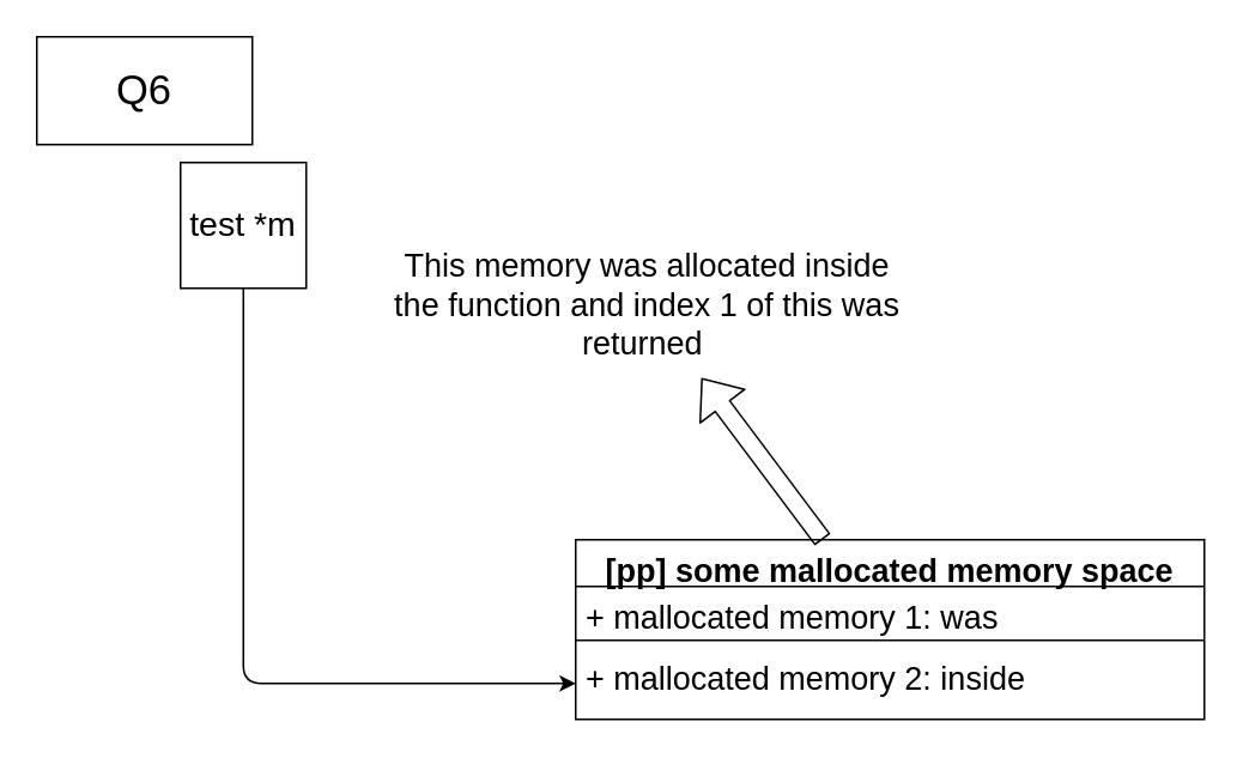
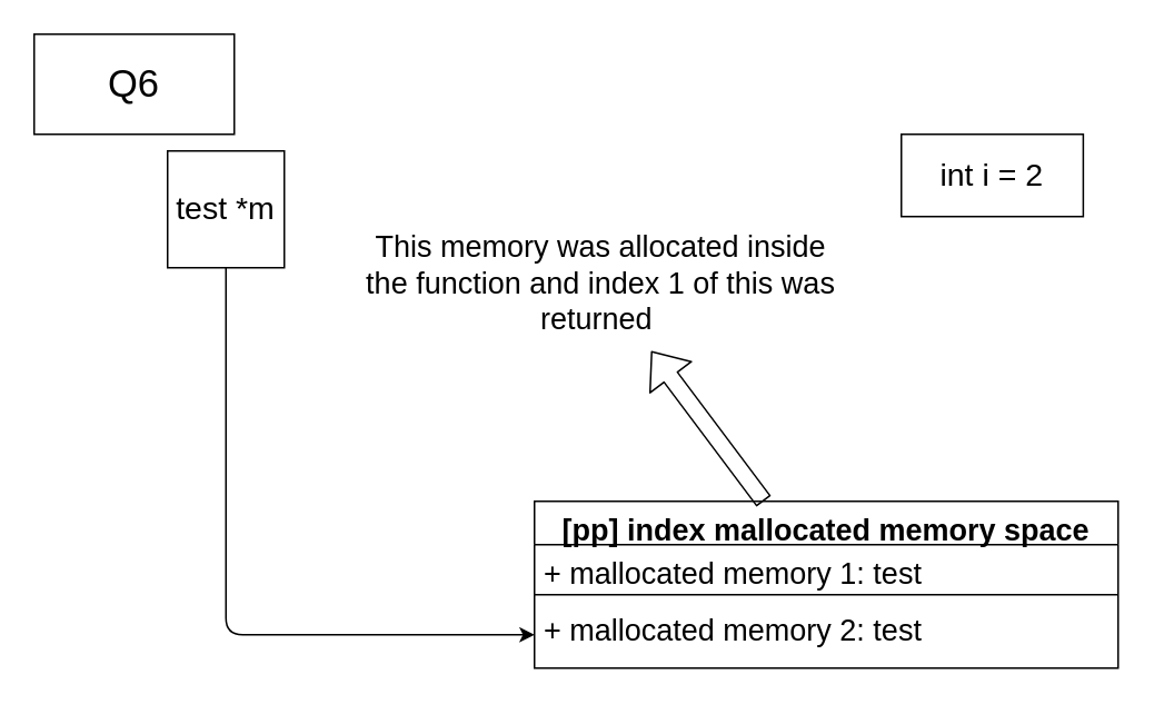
+ <mxCell id="3" value="int i = 2" style="rounded=0;whiteSpace=wrap;html=1;fontSize=19;" parent="1" vertex="1"><mxGeometry x="540" y="80" width="109.091" height="49.322" as="geometry" /></mxCell>
- <mxCell id="4" value="[pp] some mallocated memory space" style="swimlane;fontStyle=1;align=center;verticalAlign=top;childLayout=stackLayout;horizontal=1;startSize=26;horizontalStack=0;resizeParent=1;resizeParentMax=0;resizeLast=0;collapsible=1;marginBottom=0;fontSize=18;" parent="1" vertex="1"><mxGeometry x="320" y="300" width="350" height="100" as="geometry" /></mxCell>
+ <mxCell id="4" value="[pp] index mallocated memory space" style="swimlane;fontStyle=1;align=center;verticalAlign=top;childLayout=stackLayout;horizontal=1;startSize=26;horizontalStack=0;resizeParent=1;resizeParentMax=0;resizeLast=0;collapsible=1;marginBottom=0;fontSize=18;" parent="1" vertex="1"><mxGeometry x="320" y="300" width="350" height="100" as="geometry" /></mxCell>
- <mxCell id="5" value="+ mallocated memory 1: was" style="text;strokeColor=none;fillColor=none;align=left;verticalAlign=top;spacingLeft=4;spacingRight=4;overflow=hidden;rotatable=0;points=[[0,0.5],[1,0.5]];portConstraint=eastwest;fontSize=18;" parent="4" vertex="1"><mxGeometry y="26" width="350" height="26" as="geometry" /></mxCell>
+ <mxCell id="5" value="+ mallocated memory 1: test" style="text;strokeColor=none;fillColor=none;align=left;verticalAlign=top;spacingLeft=4;spacingRight=4;overflow=hidden;rotatable=0;points=[[0,0.5],[1,0.5]];portConstraint=eastwest;fontSize=18;" parent="4" vertex="1"><mxGeometry y="26" width="350" height="26" as="geometry" /></mxCell>
- <mxCell id="7" value="+ mallocated memory 2: inside" style="text;strokeColor=none;fillColor=none;align=left;verticalAlign=top;spacingLeft=4;spacingRight=4;overflow=hidden;rotatable=0;points=[[0,0.5],[1,0.5]];portConstraint=eastwest;fontSize=18;" parent="4" vertex="1"><mxGeometry y="60" width="350" height="40" as="geometry" /></mxCell>
+ <mxCell id="7" value="+ mallocated memory 2: test" style="text;strokeColor=none;fillColor=none;align=left;verticalAlign=top;spacingLeft=4;spacingRight=4;overflow=hidden;rotatable=0;points=[[0,0.5],[1,0.5]];portConstraint=eastwest;fontSize=18;" parent="4" vertex="1"><mxGeometry y="60" width="350" height="40" as="geometry" /></mxCell>
